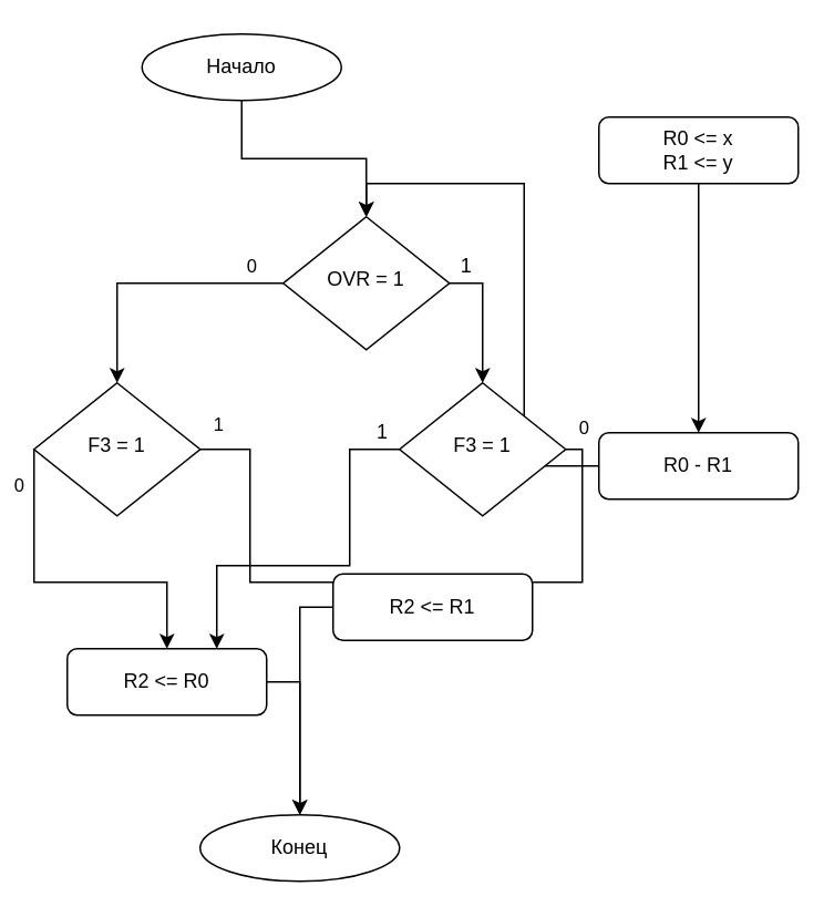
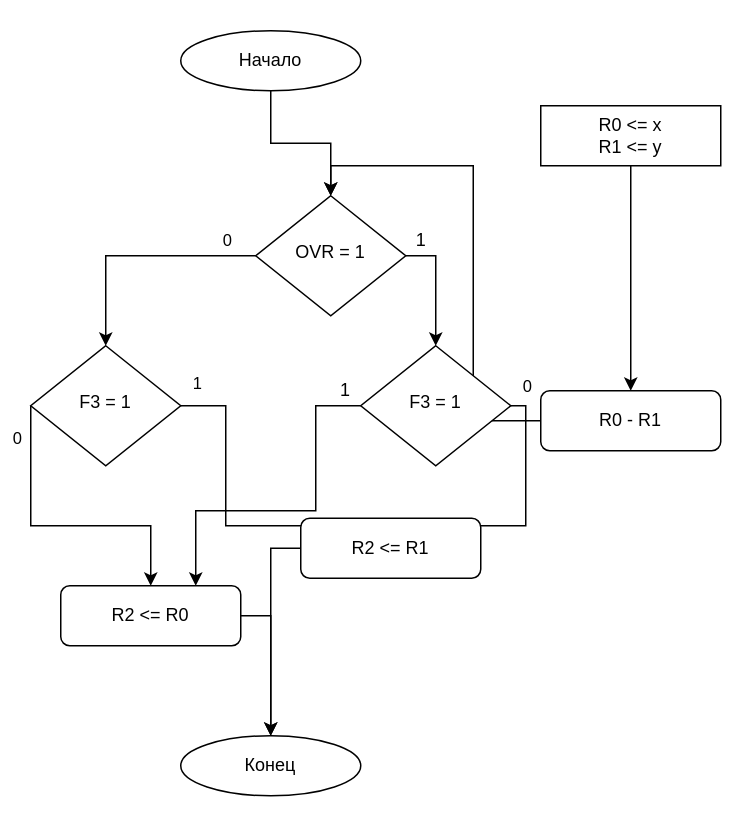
- <mxCell id="11" value="Начало" style="ellipse;whiteSpace=wrap;html=1;" vertex="1" parent="1"><mxGeometry x="85" y="20" width="120" height="40" as="geometry" /></mxCell>
+ <mxCell id="11" value="Начало" style="ellipse;whiteSpace=wrap;html=1;" vertex="1" parent="1"><mxGeometry x="120" y="20" width="120" height="40" as="geometry" /></mxCell>
- <mxCell id="9" value="R0 &amp;lt;= x&lt;br&gt;R1 &amp;lt;= y" style="rounded=1;whiteSpace=wrap;html=1;fontSize=12;glass=0;strokeWidth=1;shadow=0;" vertex="1" parent="1"><mxGeometry x="360" y="70" width="120" height="40" as="geometry" /></mxCell>
+ <mxCell id="9" value="R0 &amp;lt;= x&lt;br&gt;R1 &amp;lt;= y" style="whiteSpace=wrap;html=1;fontSize=12;glass=0;strokeWidth=1;shadow=0;rounded=0;" vertex="1" parent="1"><mxGeometry x="360" y="70" width="120" height="40" as="geometry" /></mxCell>
